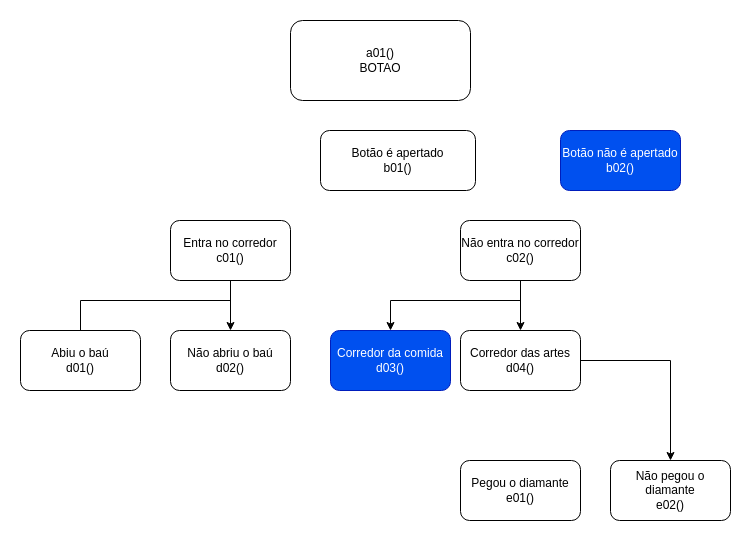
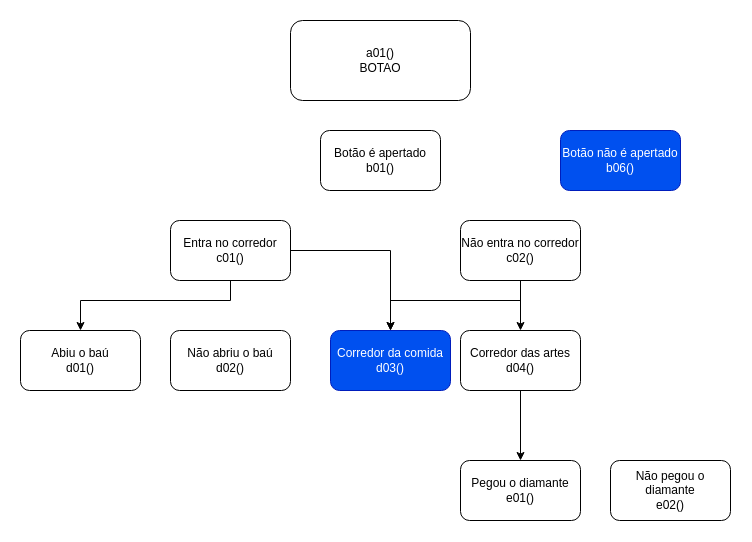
- <mxCell id="3" value="Botão é apertado&lt;br&gt;b01()" style="whiteSpace=wrap;html=1;rounded=1;" vertex="1" parent="1"><mxGeometry x="320" y="130" width="155" height="60" as="geometry" /></mxCell>
+ <mxCell id="3" value="Botão é apertado&lt;br&gt;b01()" style="whiteSpace=wrap;html=1;rounded=1;" vertex="1" parent="1"><mxGeometry x="320" y="130" width="120" height="60" as="geometry" /></mxCell>
- <mxCell id="4" value="Botão não é apertado&lt;br&gt;b02()" style="whiteSpace=wrap;html=1;rounded=1;fillColor=#0050ef;strokeColor=#001DBC;fontColor=#ffffff;" vertex="1" parent="1"><mxGeometry x="560" y="130" width="120" height="60" as="geometry" /></mxCell>
+ <mxCell id="4" value="Botão não é apertado&lt;br&gt;b06()" style="whiteSpace=wrap;html=1;rounded=1;fillColor=#0050ef;strokeColor=#001DBC;fontColor=#ffffff;" vertex="1" parent="1"><mxGeometry x="560" y="130" width="120" height="60" as="geometry" /></mxCell>
- <mxCell id="6" value="" style="edgeStyle=orthogonalEdgeStyle;rounded=0;orthogonalLoop=1;jettySize=auto;html=1;" edge="1" parent="1" source="7" target="12"><mxGeometry relative="1" as="geometry" /></mxCell>
+ <mxCell id="6" value="" style="edgeStyle=orthogonalEdgeStyle;rounded=0;orthogonalLoop=1;jettySize=auto;html=1;" edge="1" parent="1" source="7" target="13"><mxGeometry relative="1" as="geometry" /></mxCell>
- <mxCell id="5" value="" style="edgeStyle=orthogonalEdgeStyle;rounded=0;orthogonalLoop=1;jettySize=auto;html=1;endArrow=none;" edge="1" parent="1" source="7" target="11"><mxGeometry relative="1" as="geometry"><Array as="points"><mxPoint x="230" y="300" /><mxPoint x="80" y="300" /></Array></mxGeometry></mxCell>
+ <mxCell id="5" value="" style="edgeStyle=orthogonalEdgeStyle;rounded=0;orthogonalLoop=1;jettySize=auto;html=1;" edge="1" parent="1" source="7" target="11"><mxGeometry relative="1" as="geometry"><Array as="points"><mxPoint x="230" y="300" /><mxPoint x="80" y="300" /></Array></mxGeometry></mxCell>
- <mxCell id="14" value="" style="edgeStyle=orthogonalEdgeStyle;rounded=0;orthogonalLoop=1;jettySize=auto;html=1;" edge="1" parent="1" source="15" target="17"><mxGeometry relative="1" as="geometry" /></mxCell>
+ <mxCell id="14" value="" style="edgeStyle=orthogonalEdgeStyle;rounded=0;orthogonalLoop=1;jettySize=auto;html=1;" edge="1" parent="1" source="15" target="16"><mxGeometry relative="1" as="geometry" /></mxCell>
